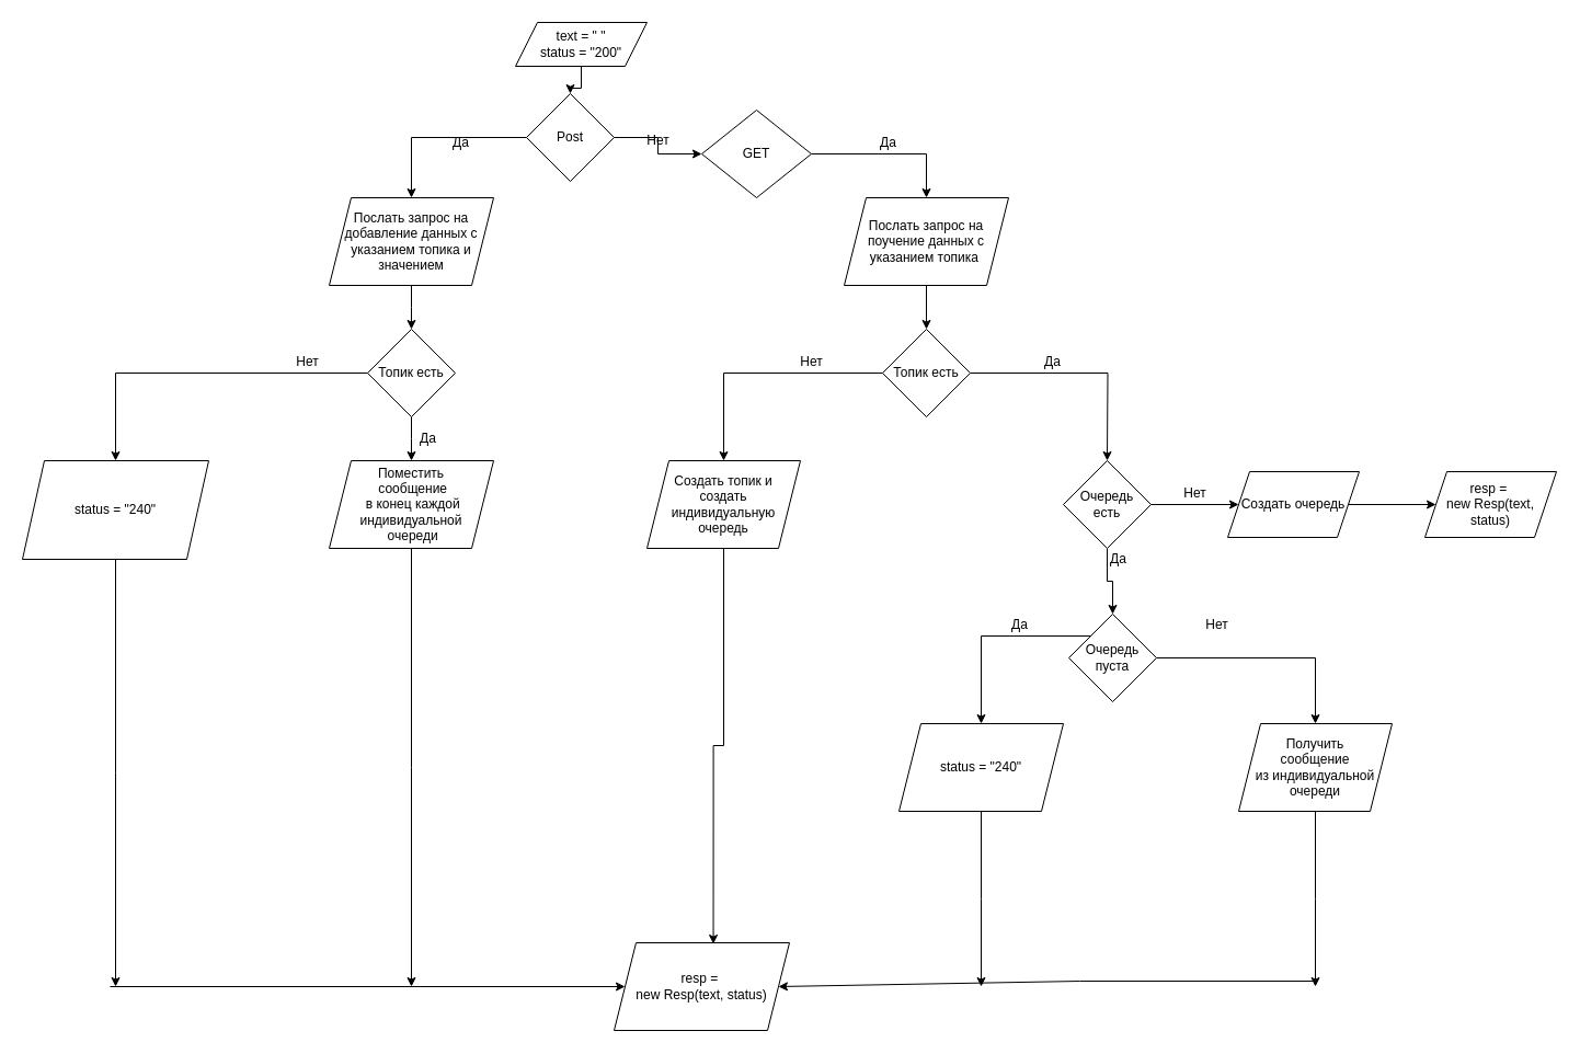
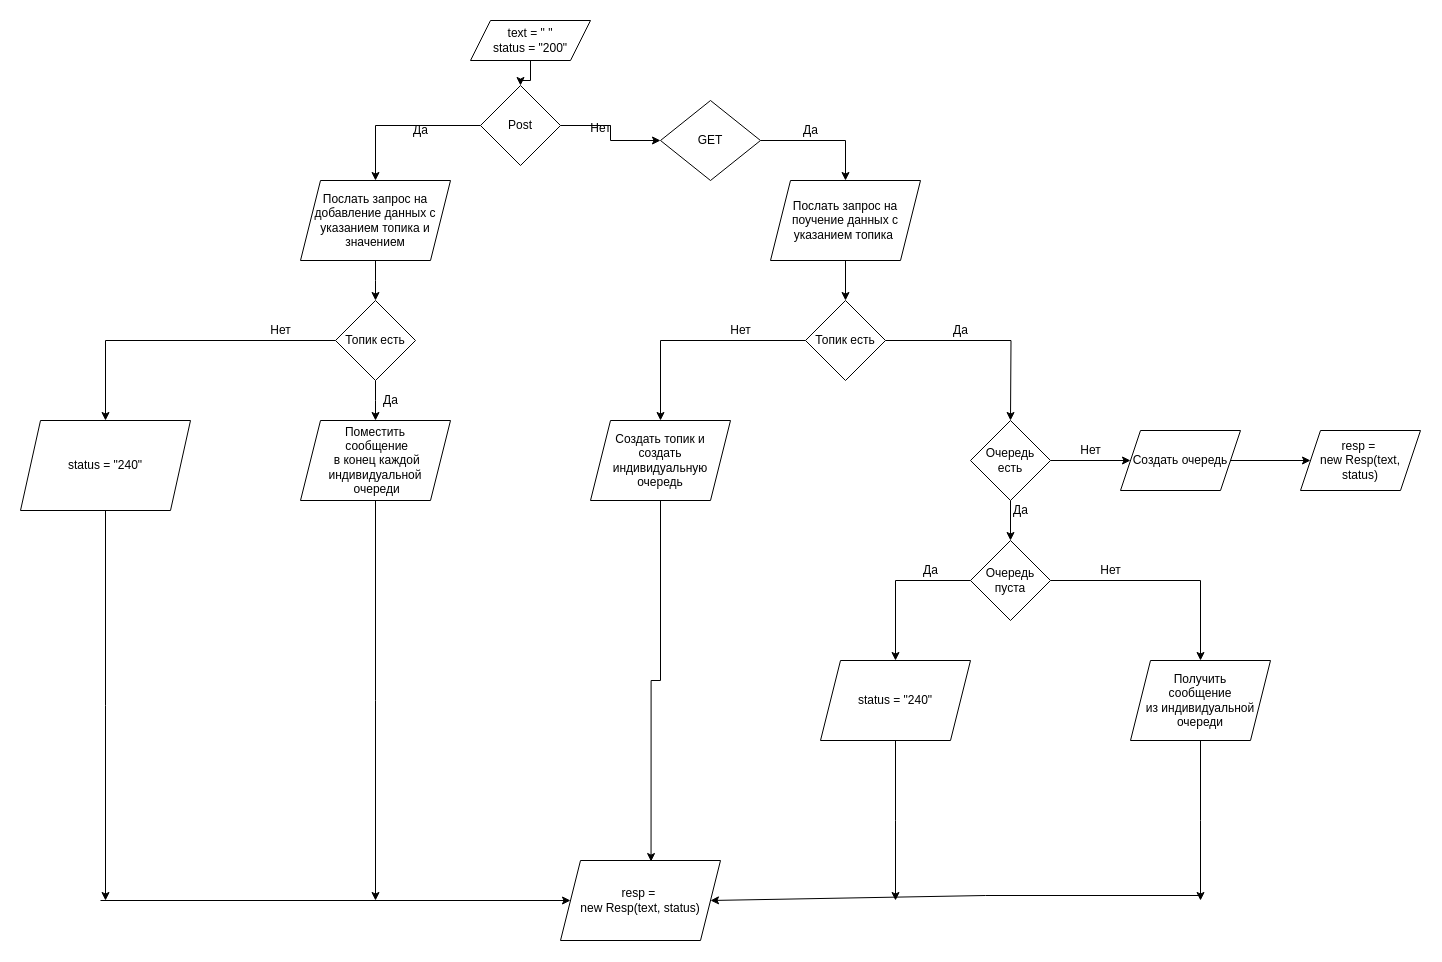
- <mxCell id="21" value="GET" style="rhombus;whiteSpace=wrap;html=1;" parent="1" vertex="1"><mxGeometry x="640" y="100" width="100" height="80" as="geometry" /></mxCell>
+ <mxCell id="21" value="GET" style="rhombus;whiteSpace=wrap;html=1;" parent="1" vertex="1"><mxGeometry x="660" y="100" width="100" height="80" as="geometry" /></mxCell>
- <mxCell id="38" value="Очередь пуста" style="rhombus;whiteSpace=wrap;html=1;" vertex="1" parent="1"><mxGeometry x="975" y="560" width="80" height="80" as="geometry" /></mxCell>
+ <mxCell id="38" value="Очередь пуста" style="rhombus;whiteSpace=wrap;html=1;" vertex="1" parent="1"><mxGeometry x="970" y="540" width="80" height="80" as="geometry" /></mxCell>
